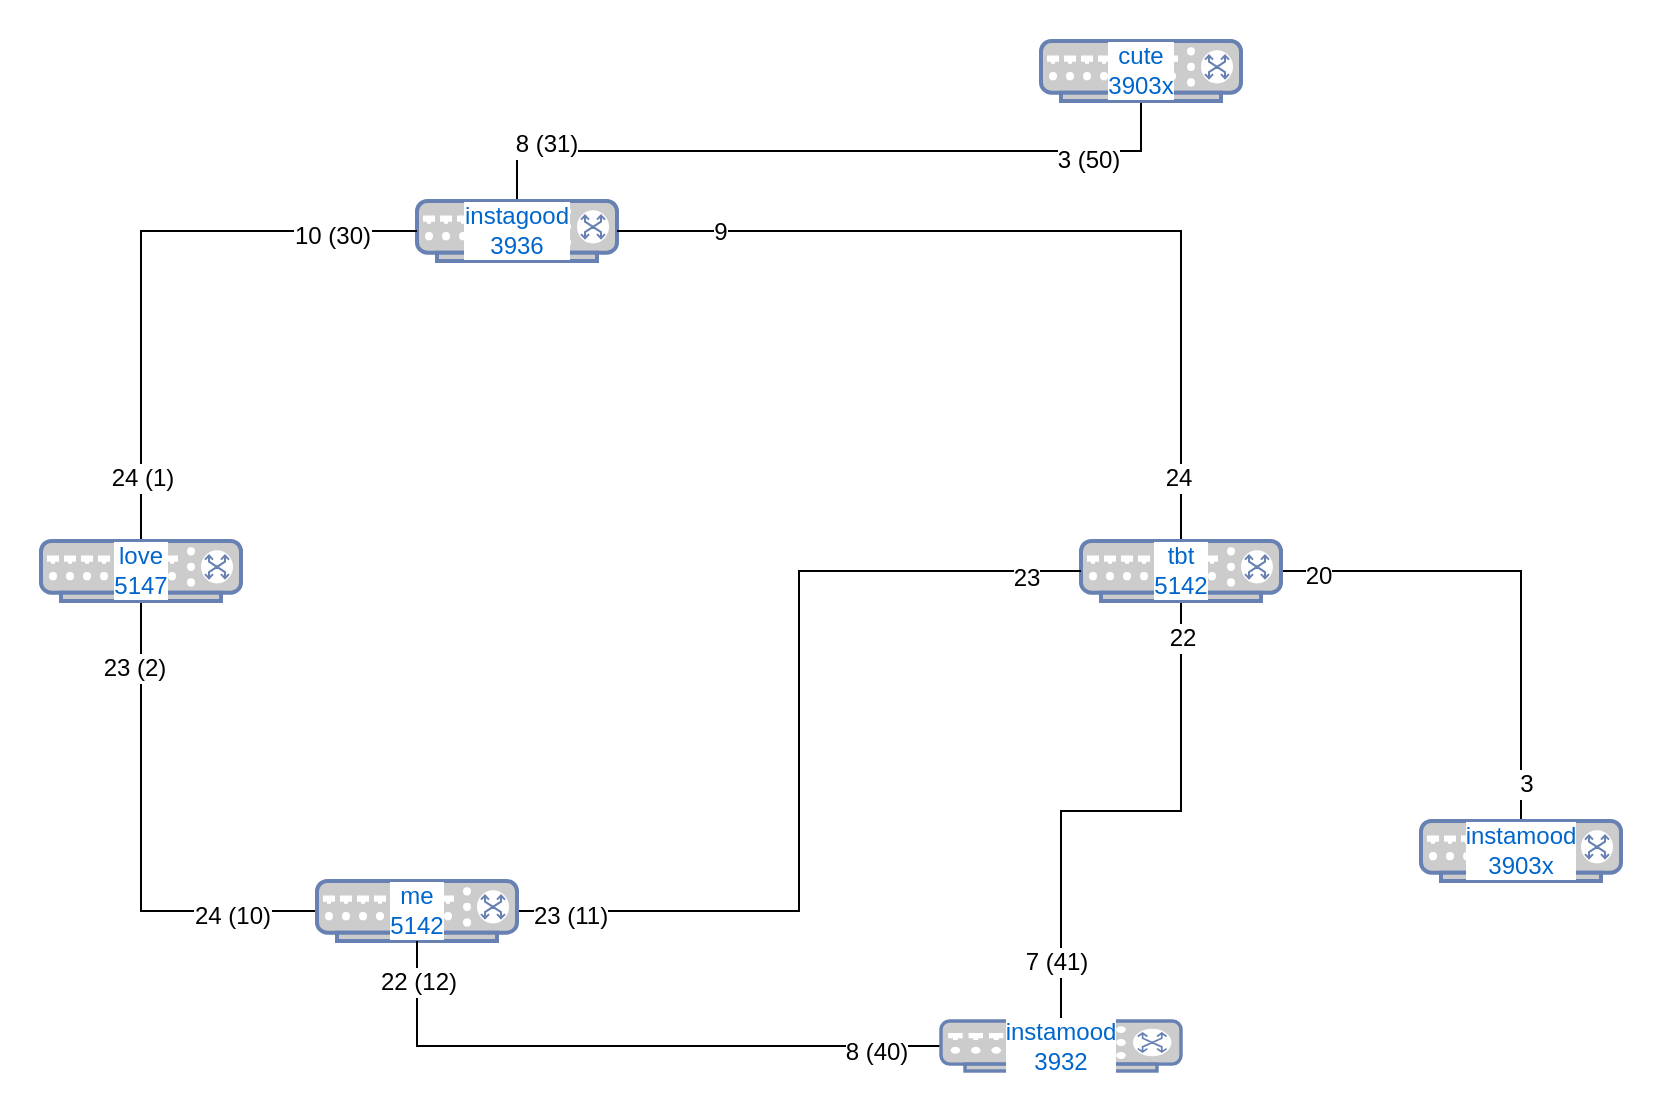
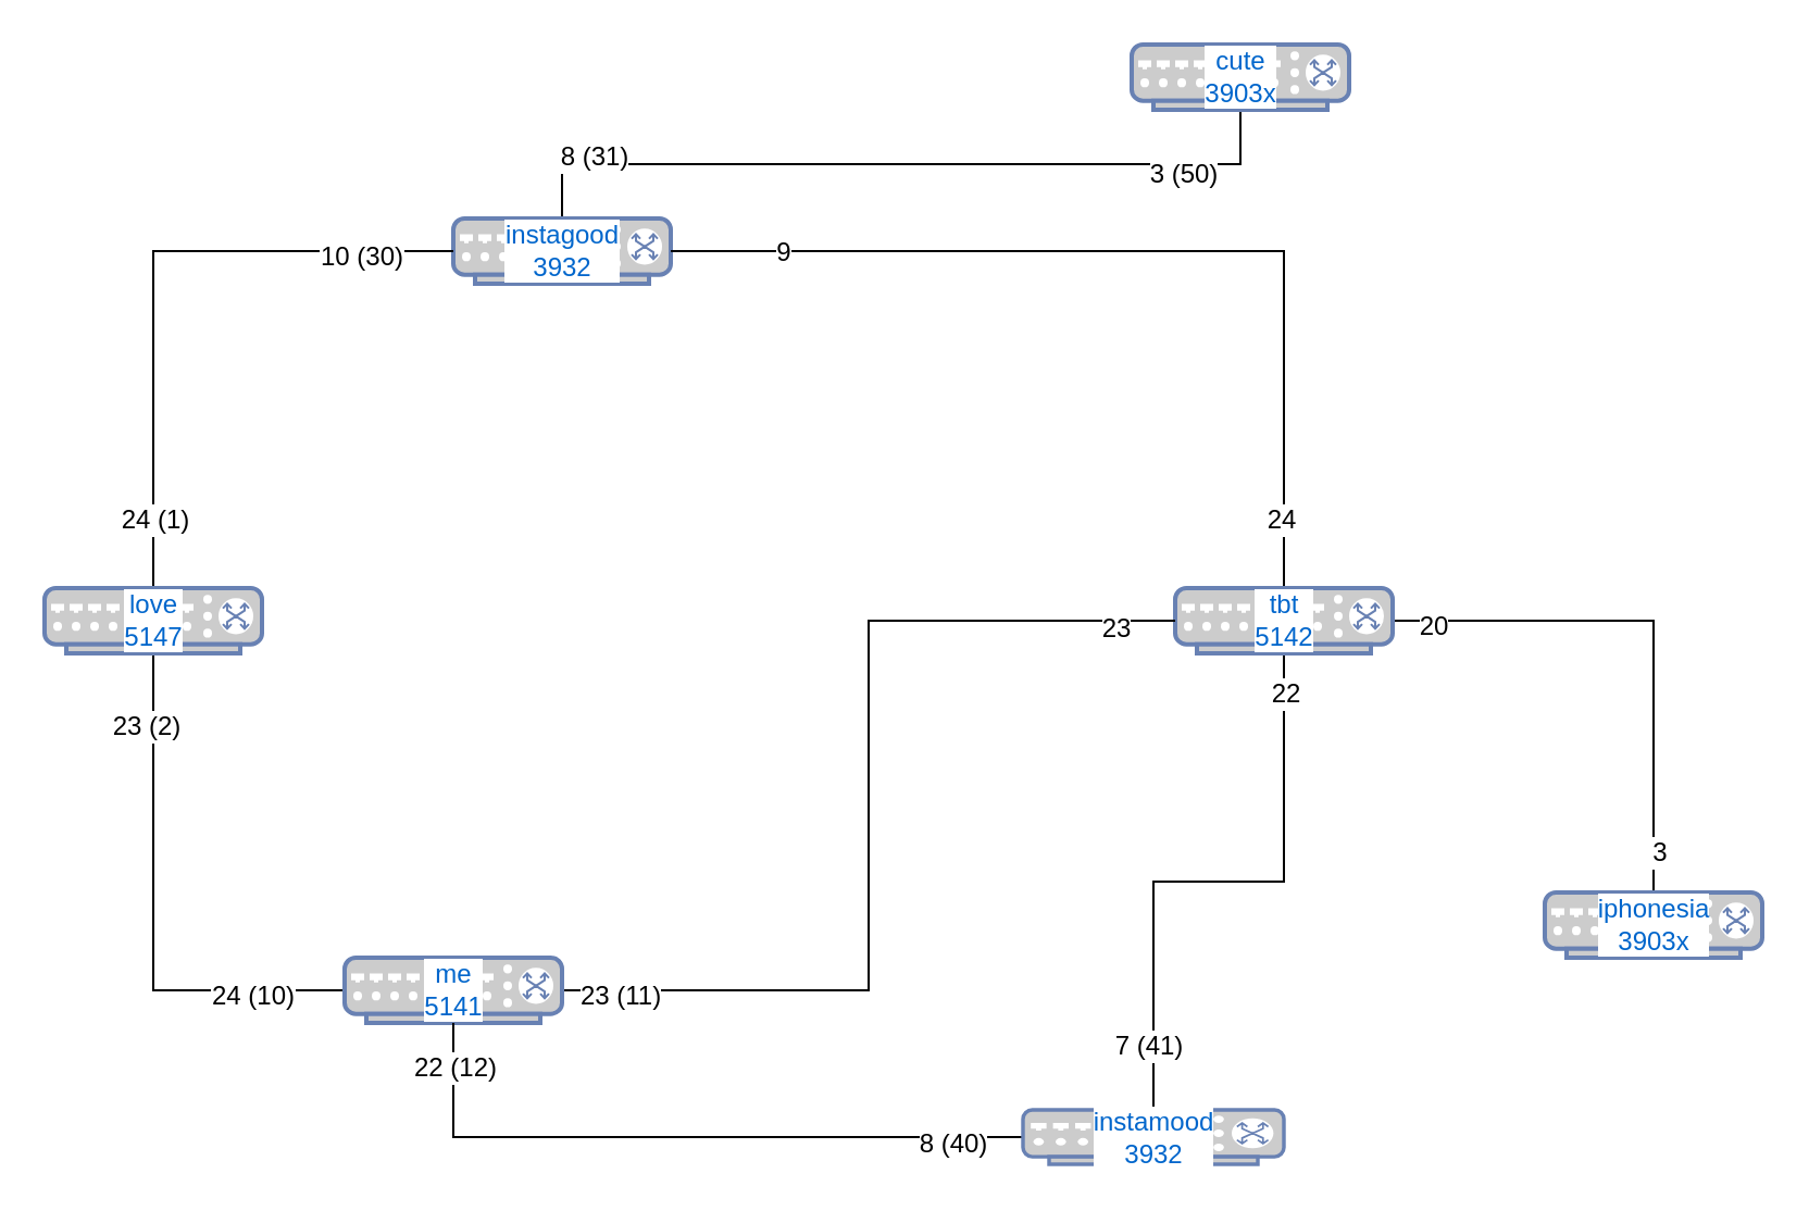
- <mxCell id="5" value="instagood&lt;br&gt;3936&lt;br&gt;" style="fontColor=#0066CC;verticalAlign=middle;verticalLabelPosition=middle;labelPosition=center;align=center;html=1;outlineConnect=0;fillColor=#CCCCCC;strokeColor=#6881B3;gradientColor=none;gradientDirection=north;strokeWidth=2;shape=mxgraph.networks.switch;labelBackgroundColor=#ffffff;labelBorderColor=none;" vertex="1" parent="1"><mxGeometry x="208" y="100" width="100" height="30" as="geometry" /></mxCell>
+ <mxCell id="5" value="instagood&lt;br&gt;3932&lt;br&gt;" style="fontColor=#0066CC;verticalAlign=middle;verticalLabelPosition=middle;labelPosition=center;align=center;html=1;outlineConnect=0;fillColor=#CCCCCC;strokeColor=#6881B3;gradientColor=none;gradientDirection=north;strokeWidth=2;shape=mxgraph.networks.switch;labelBackgroundColor=#ffffff;labelBorderColor=none;" vertex="1" parent="1"><mxGeometry x="208" y="100" width="100" height="30" as="geometry" /></mxCell>
- <mxCell id="32" value="instamood&lt;br&gt;3903x&lt;br&gt;" style="fontColor=#0066CC;verticalAlign=middle;verticalLabelPosition=middle;labelPosition=center;align=center;html=1;outlineConnect=0;fillColor=#CCCCCC;strokeColor=#6881B3;gradientColor=none;gradientDirection=north;strokeWidth=2;shape=mxgraph.networks.switch;labelBackgroundColor=#ffffff;" vertex="1" parent="1"><mxGeometry x="710" y="410" width="100" height="30" as="geometry" /></mxCell>
+ <mxCell id="32" value="iphonesia&lt;br&gt;3903x&lt;br&gt;" style="fontColor=#0066CC;verticalAlign=middle;verticalLabelPosition=middle;labelPosition=center;align=center;html=1;outlineConnect=0;fillColor=#CCCCCC;strokeColor=#6881B3;gradientColor=none;gradientDirection=north;strokeWidth=2;shape=mxgraph.networks.switch;labelBackgroundColor=#ffffff;" vertex="1" parent="1"><mxGeometry x="710" y="410" width="100" height="30" as="geometry" /></mxCell>
- <mxCell id="27" value="me&lt;br&gt;5142&lt;br&gt;" style="fontColor=#0066CC;verticalAlign=middle;verticalLabelPosition=middle;labelPosition=center;align=center;html=1;outlineConnect=0;fillColor=#CCCCCC;strokeColor=#6881B3;gradientColor=none;gradientDirection=north;strokeWidth=2;shape=mxgraph.networks.switch;labelBackgroundColor=#ffffff;" vertex="1" parent="1"><mxGeometry x="158" y="440" width="100" height="30" as="geometry" /></mxCell>
+ <mxCell id="27" value="me&lt;br&gt;5141&lt;br&gt;" style="fontColor=#0066CC;verticalAlign=middle;verticalLabelPosition=middle;labelPosition=center;align=center;html=1;outlineConnect=0;fillColor=#CCCCCC;strokeColor=#6881B3;gradientColor=none;gradientDirection=north;strokeWidth=2;shape=mxgraph.networks.switch;labelBackgroundColor=#ffffff;" vertex="1" parent="1"><mxGeometry x="158" y="440" width="100" height="30" as="geometry" /></mxCell>
